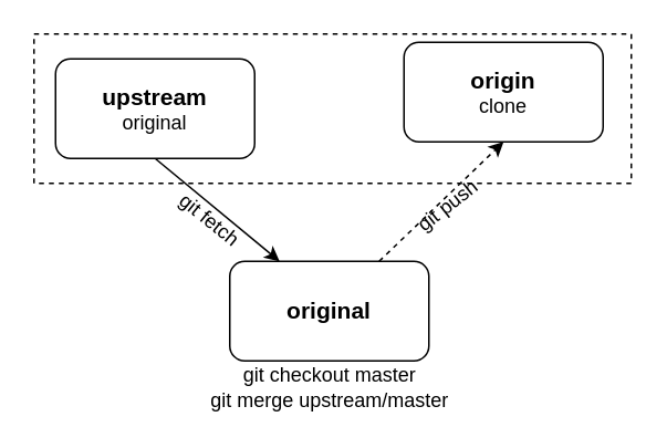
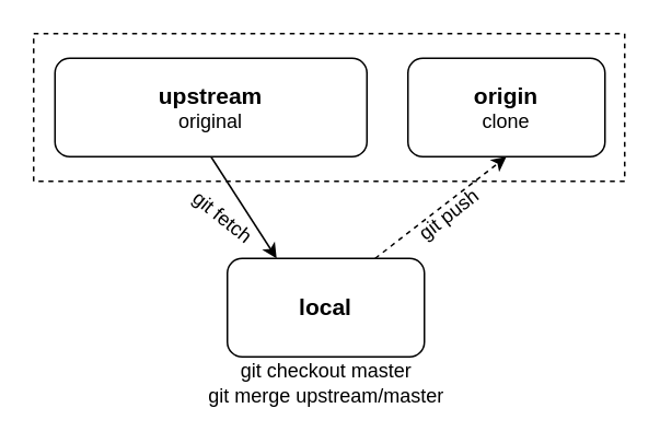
- <mxCell id="6" value="&lt;b&gt;&lt;font style=&quot;font-size: 14px&quot;&gt;origin&lt;/font&gt;&lt;/b&gt;&lt;br&gt;clone" style="rounded=1;whiteSpace=wrap;html=1;" vertex="1" parent="1"><mxGeometry x="243" y="25" width="120" height="60" as="geometry" /></mxCell>
+ <mxCell id="6" value="&lt;b&gt;&lt;font style=&quot;font-size: 14px&quot;&gt;origin&lt;/font&gt;&lt;/b&gt;&lt;br&gt;clone" style="rounded=1;whiteSpace=wrap;html=1;" vertex="1" parent="1"><mxGeometry x="248" y="35" width="120" height="60" as="geometry" /></mxCell>
- <mxCell id="5" value="&lt;font style=&quot;font-size: 14px&quot;&gt;&lt;b&gt;upstream&lt;/b&gt;&lt;br&gt;&lt;/font&gt;original" style="rounded=1;whiteSpace=wrap;html=1;" vertex="1" parent="1"><mxGeometry x="33" y="35" width="120" height="60" as="geometry" /></mxCell>
+ <mxCell id="5" value="&lt;font style=&quot;font-size: 14px&quot;&gt;&lt;b&gt;upstream&lt;/b&gt;&lt;br&gt;&lt;/font&gt;original" style="rounded=1;whiteSpace=wrap;html=1;" vertex="1" parent="1"><mxGeometry x="33" y="35" width="190" height="60" as="geometry" /></mxCell>
- <mxCell id="9" value="&lt;font&gt;&lt;span style=&quot;font-size: 14px&quot;&gt;&lt;b&gt;original&lt;/b&gt;&lt;/span&gt;&lt;br&gt;&lt;/font&gt;" style="rounded=1;whiteSpace=wrap;html=1;" vertex="1" parent="1"><mxGeometry x="138" y="157" width="120" height="60" as="geometry" /></mxCell>
+ <mxCell id="9" value="&lt;font&gt;&lt;span style=&quot;font-size: 14px&quot;&gt;&lt;b&gt;local&lt;/b&gt;&lt;/span&gt;&lt;br&gt;&lt;/font&gt;" style="rounded=1;whiteSpace=wrap;html=1;" vertex="1" parent="1"><mxGeometry x="138" y="157" width="120" height="60" as="geometry" /></mxCell>
